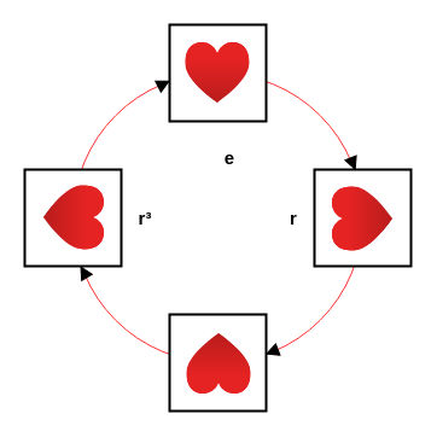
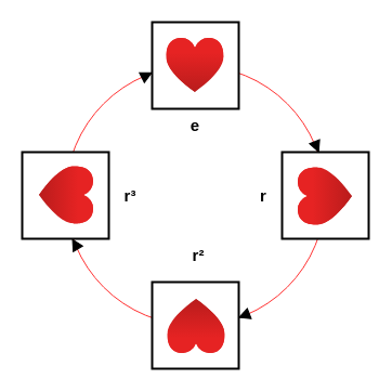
- <mxCell id="15" value="e" style="text;html=1;strokeColor=none;fillColor=none;align=center;verticalAlign=middle;whiteSpace=wrap;rounded=0;fontStyle=1;fontSize=15;" vertex="1" parent="1"><mxGeometry x="160" y="115" width="60" height="30" as="geometry" /></mxCell>
+ <mxCell id="15" value="e" style="text;html=1;strokeColor=none;fillColor=none;align=center;verticalAlign=middle;whiteSpace=wrap;rounded=0;fontStyle=1;fontSize=15;" vertex="1" parent="1"><mxGeometry x="150" y="100" width="60" height="30" as="geometry" /></mxCell>
+ <mxCell id="17" value="r²" style="text;html=1;strokeColor=none;fillColor=none;align=center;verticalAlign=middle;whiteSpace=wrap;rounded=0;fontStyle=1;fontSize=15;" vertex="1" parent="1"><mxGeometry x="153.33" y="220" width="60" height="30" as="geometry" /></mxCell>
